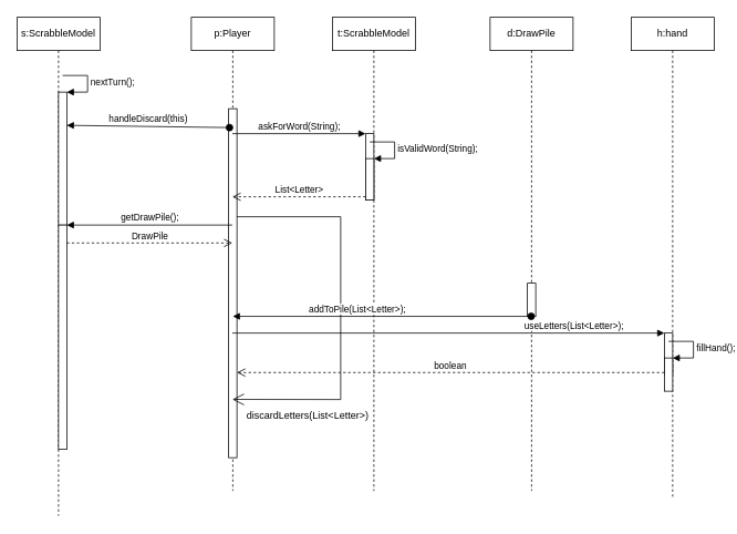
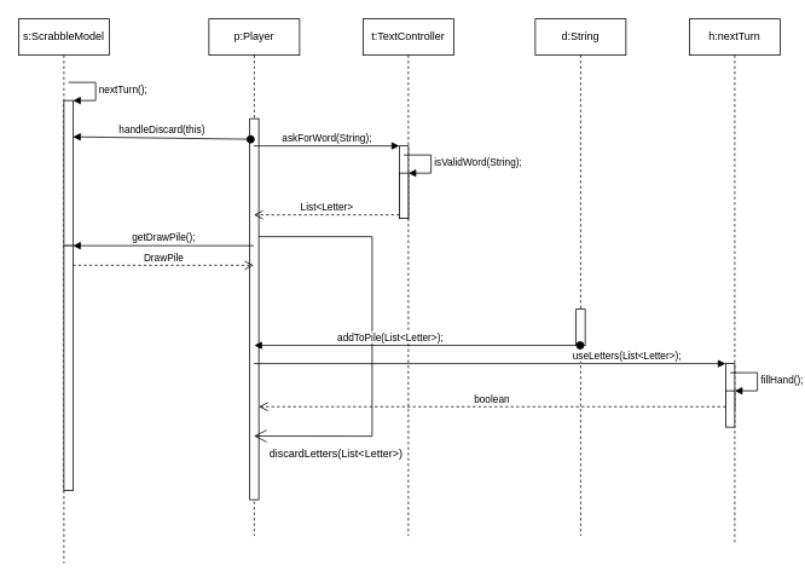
- <mxCell id="10" value="t:ScrabbleModel" style="shape=umlLifeline;perimeter=lifelinePerimeter;whiteSpace=wrap;html=1;container=1;collapsible=0;recursiveResize=0;outlineConnect=0;" vertex="1" parent="1"><mxGeometry x="400" y="20" width="100" height="570" as="geometry" /></mxCell>
+ <mxCell id="10" value="t:TextController" style="shape=umlLifeline;perimeter=lifelinePerimeter;whiteSpace=wrap;html=1;container=1;collapsible=0;recursiveResize=0;outlineConnect=0;" vertex="1" parent="1"><mxGeometry x="400" y="20" width="100" height="570" as="geometry" /></mxCell>
- <mxCell id="19" value="d:DrawPile" style="shape=umlLifeline;perimeter=lifelinePerimeter;whiteSpace=wrap;html=1;container=1;collapsible=0;recursiveResize=0;outlineConnect=0;" vertex="1" parent="1"><mxGeometry x="590" y="20" width="100" height="570" as="geometry" /></mxCell>
+ <mxCell id="19" value="d:String" style="shape=umlLifeline;perimeter=lifelinePerimeter;whiteSpace=wrap;html=1;container=1;collapsible=0;recursiveResize=0;outlineConnect=0;" vertex="1" parent="1"><mxGeometry x="590" y="20" width="100" height="570" as="geometry" /></mxCell>
- <mxCell id="22" value="h:hand" style="shape=umlLifeline;perimeter=lifelinePerimeter;whiteSpace=wrap;html=1;container=1;collapsible=0;recursiveResize=0;outlineConnect=0;" vertex="1" parent="1"><mxGeometry x="760" y="20" width="100" height="580" as="geometry" /></mxCell>
+ <mxCell id="22" value="h:nextTurn" style="shape=umlLifeline;perimeter=lifelinePerimeter;whiteSpace=wrap;html=1;container=1;collapsible=0;recursiveResize=0;outlineConnect=0;" vertex="1" parent="1"><mxGeometry x="760" y="20" width="100" height="580" as="geometry" /></mxCell>
